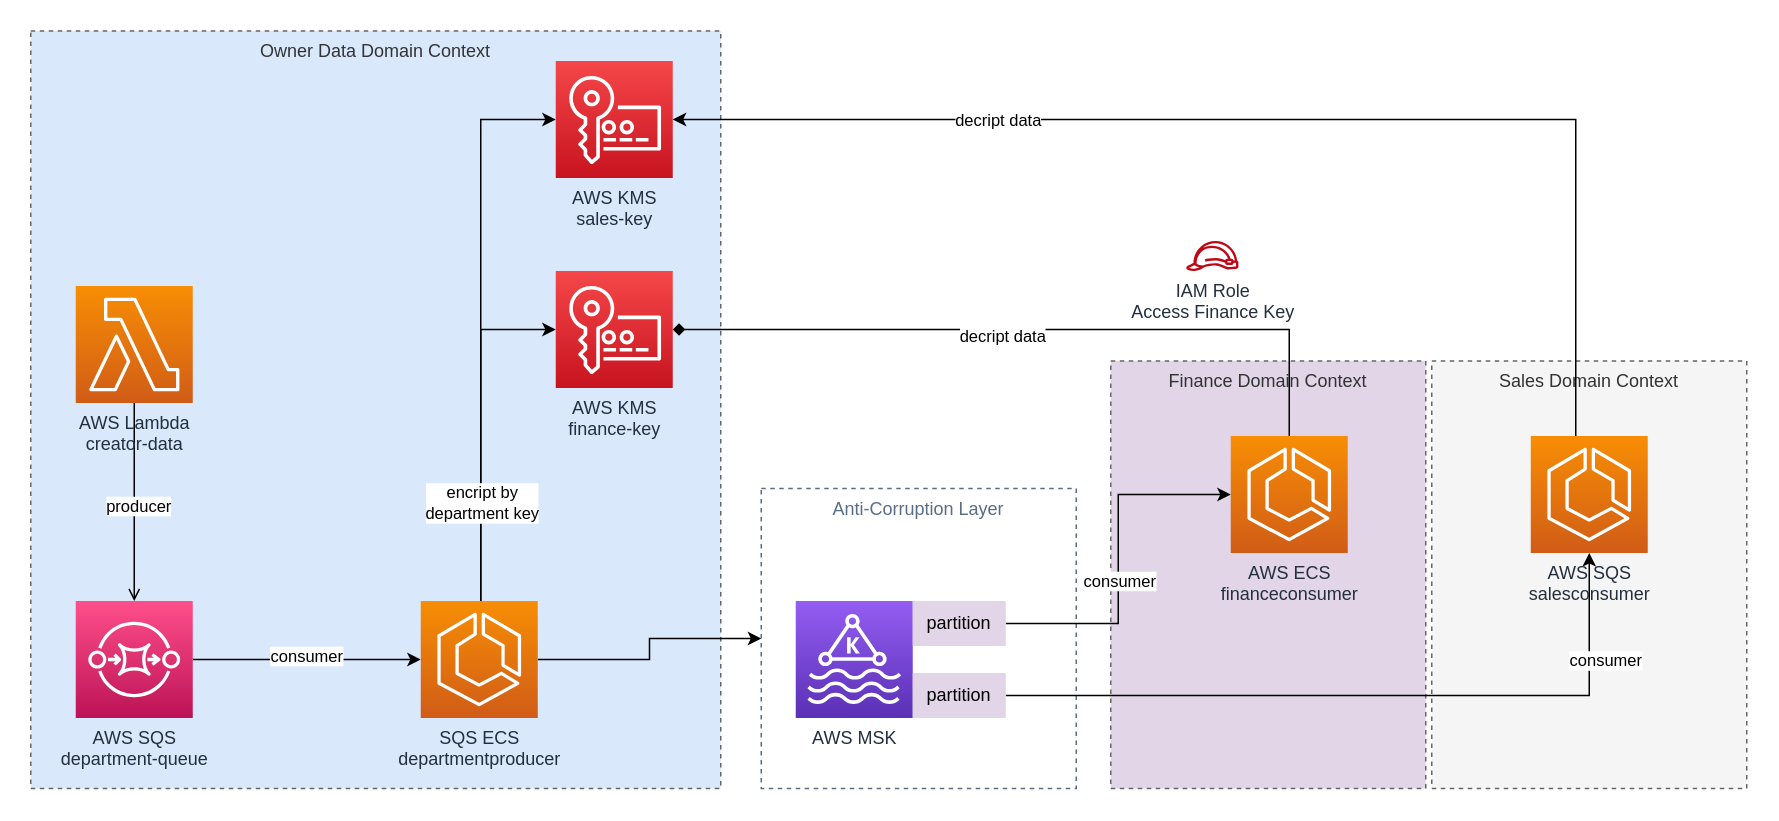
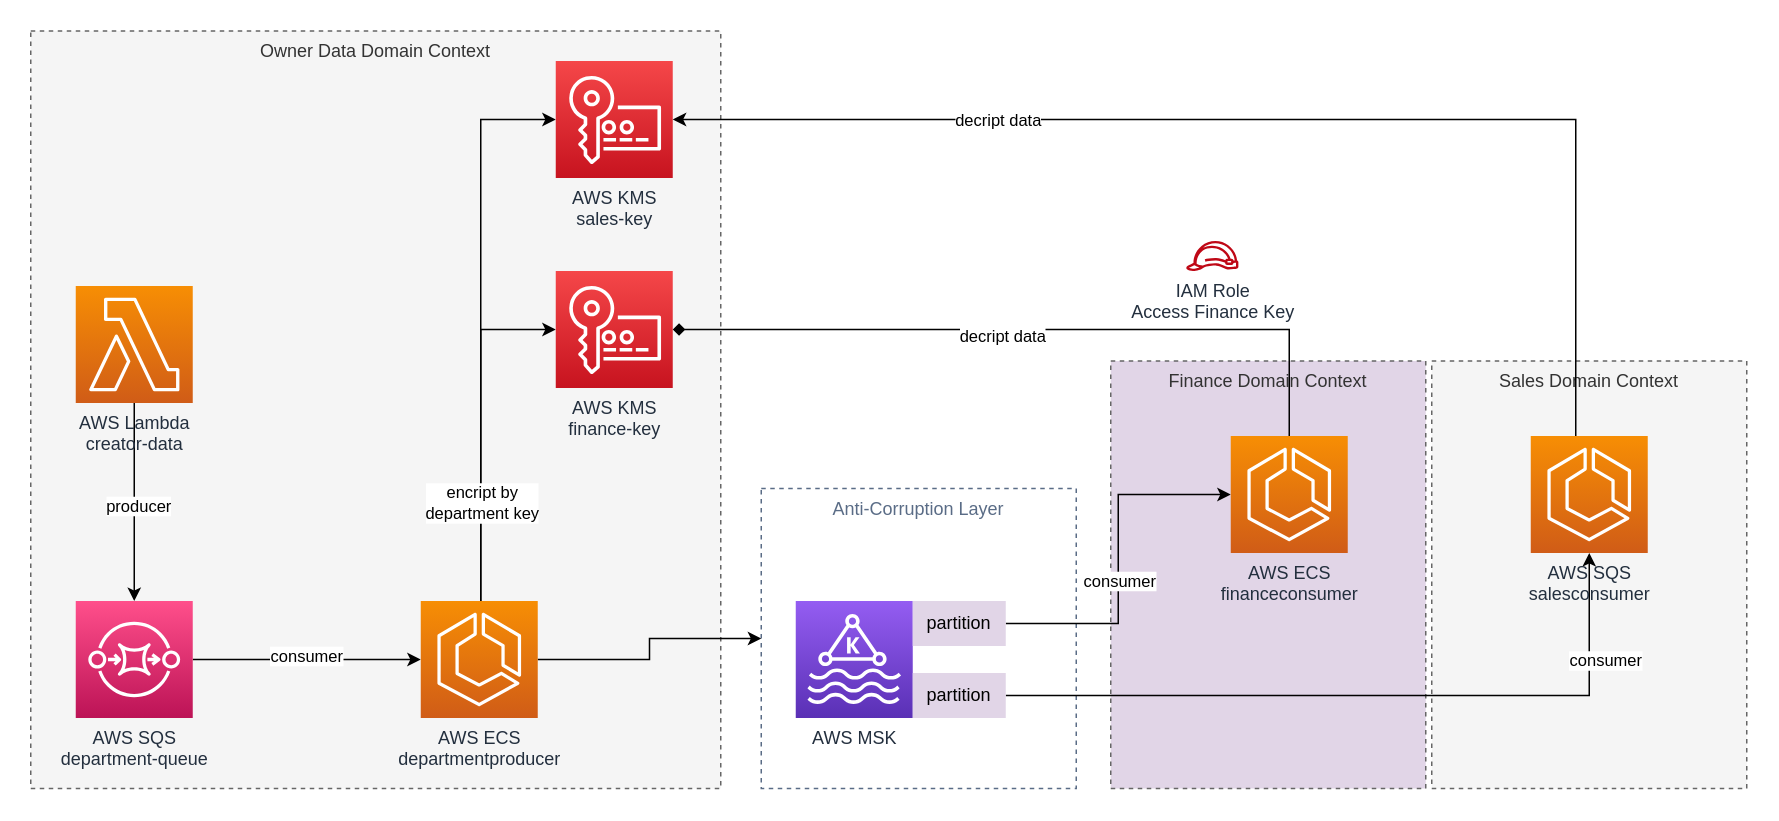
- <mxCell id="3" value="Owner Data Domain Context" style="fillColor=#dae8fc;strokeColor=#666666;dashed=1;verticalAlign=top;fontStyle=0;fontColor=#333333;" vertex="1" parent="1"><mxGeometry x="20" y="20" width="460" height="505" as="geometry" /></mxCell>
+ <mxCell id="3" value="Owner Data Domain Context" style="fillColor=#f5f5f5;strokeColor=#666666;dashed=1;verticalAlign=top;fontStyle=0;fontColor=#333333;" vertex="1" parent="1"><mxGeometry x="20" y="20" width="460" height="505" as="geometry" /></mxCell>
- <mxCell id="6" style="edgeStyle=orthogonalEdgeStyle;rounded=0;orthogonalLoop=1;jettySize=auto;html=1;endArrow=open;" edge="1" parent="1" source="8" target="11"><mxGeometry relative="1" as="geometry" /></mxCell>
+ <mxCell id="6" style="edgeStyle=orthogonalEdgeStyle;rounded=0;orthogonalLoop=1;jettySize=auto;html=1;" edge="1" parent="1" source="8" target="11"><mxGeometry relative="1" as="geometry" /></mxCell>
- <mxCell id="16" value="SQS ECS&lt;br&gt;departmentproducer" style="sketch=0;points=[[0,0,0],[0.25,0,0],[0.5,0,0],[0.75,0,0],[1,0,0],[0,1,0],[0.25,1,0],[0.5,1,0],[0.75,1,0],[1,1,0],[0,0.25,0],[0,0.5,0],[0,0.75,0],[1,0.25,0],[1,0.5,0],[1,0.75,0]];outlineConnect=0;fontColor=#232F3E;gradientColor=#F78E04;gradientDirection=north;fillColor=#D05C17;strokeColor=#ffffff;dashed=0;verticalLabelPosition=bottom;verticalAlign=top;align=center;html=1;fontSize=12;fontStyle=0;aspect=fixed;shape=mxgraph.aws4.resourceIcon;resIcon=mxgraph.aws4.ecs;" vertex="1" parent="1"><mxGeometry x="280" y="400" width="78" height="78" as="geometry" /></mxCell>
+ <mxCell id="16" value="AWS ECS&lt;br&gt;departmentproducer" style="sketch=0;points=[[0,0,0],[0.25,0,0],[0.5,0,0],[0.75,0,0],[1,0,0],[0,1,0],[0.25,1,0],[0.5,1,0],[0.75,1,0],[1,1,0],[0,0.25,0],[0,0.5,0],[0,0.75,0],[1,0.25,0],[1,0.5,0],[1,0.75,0]];outlineConnect=0;fontColor=#232F3E;gradientColor=#F78E04;gradientDirection=north;fillColor=#D05C17;strokeColor=#ffffff;dashed=0;verticalLabelPosition=bottom;verticalAlign=top;align=center;html=1;fontSize=12;fontStyle=0;aspect=fixed;shape=mxgraph.aws4.resourceIcon;resIcon=mxgraph.aws4.ecs;" vertex="1" parent="1"><mxGeometry x="280" y="400" width="78" height="78" as="geometry" /></mxCell>
